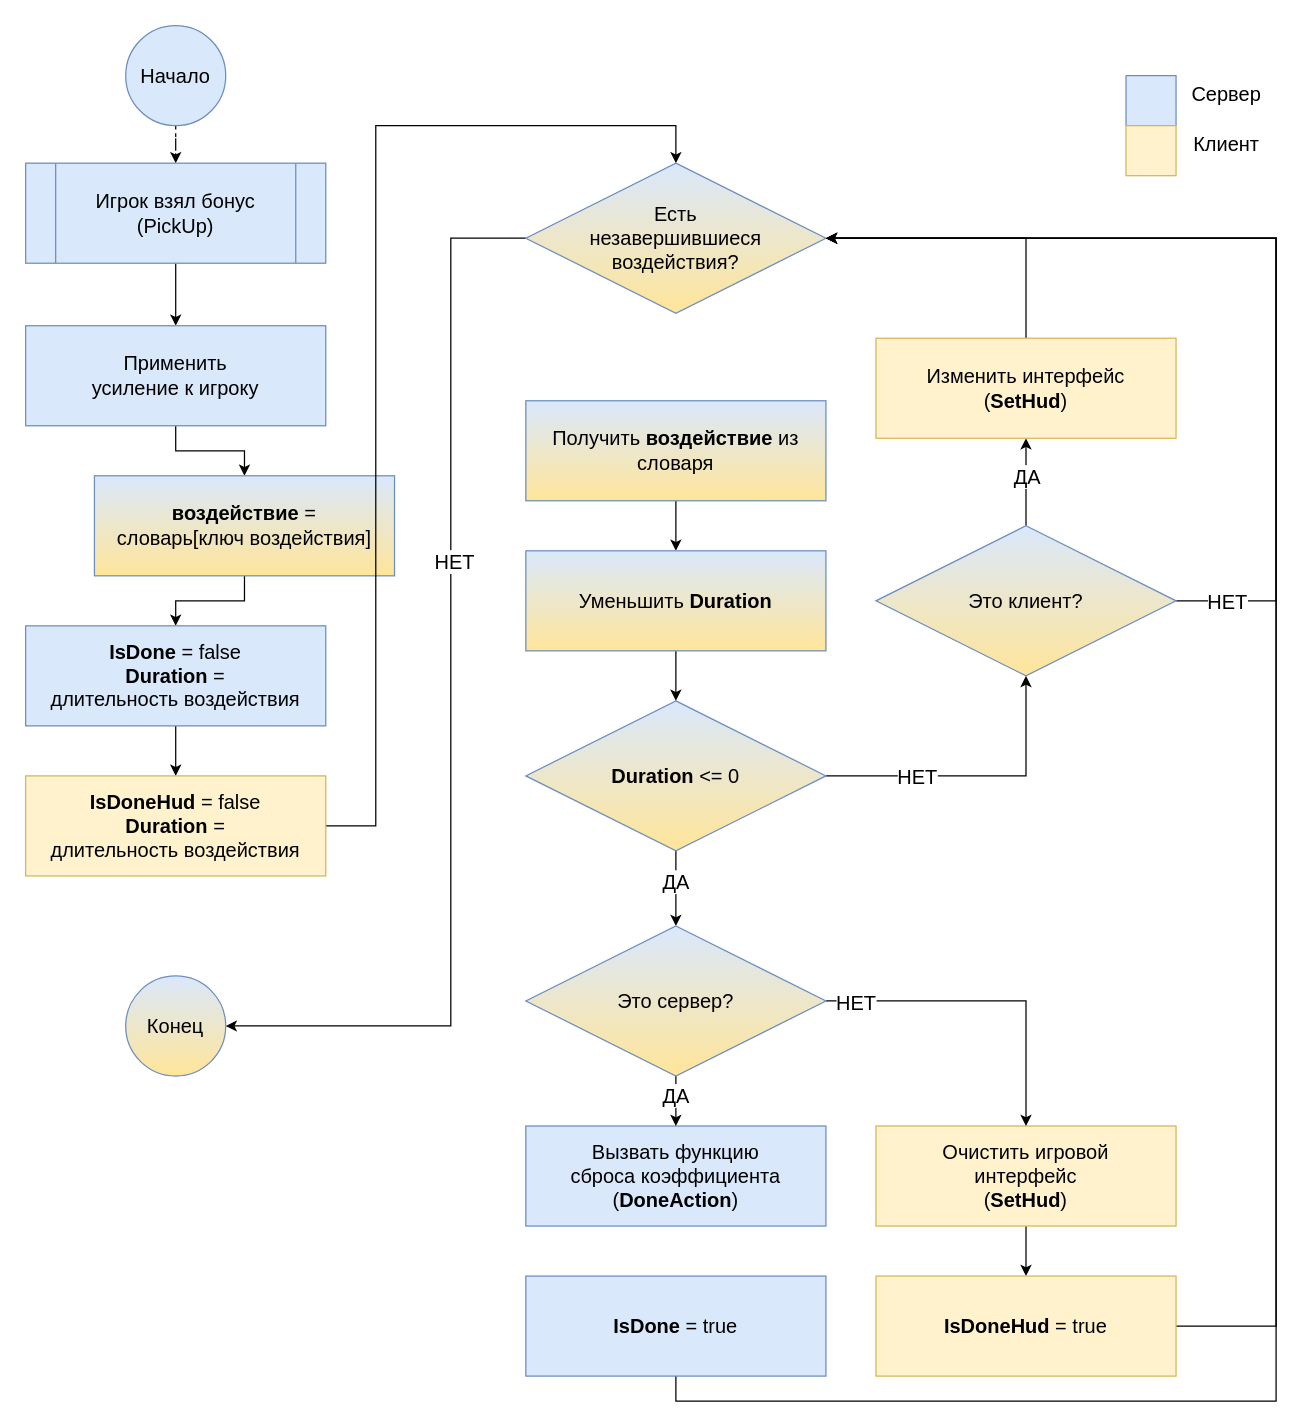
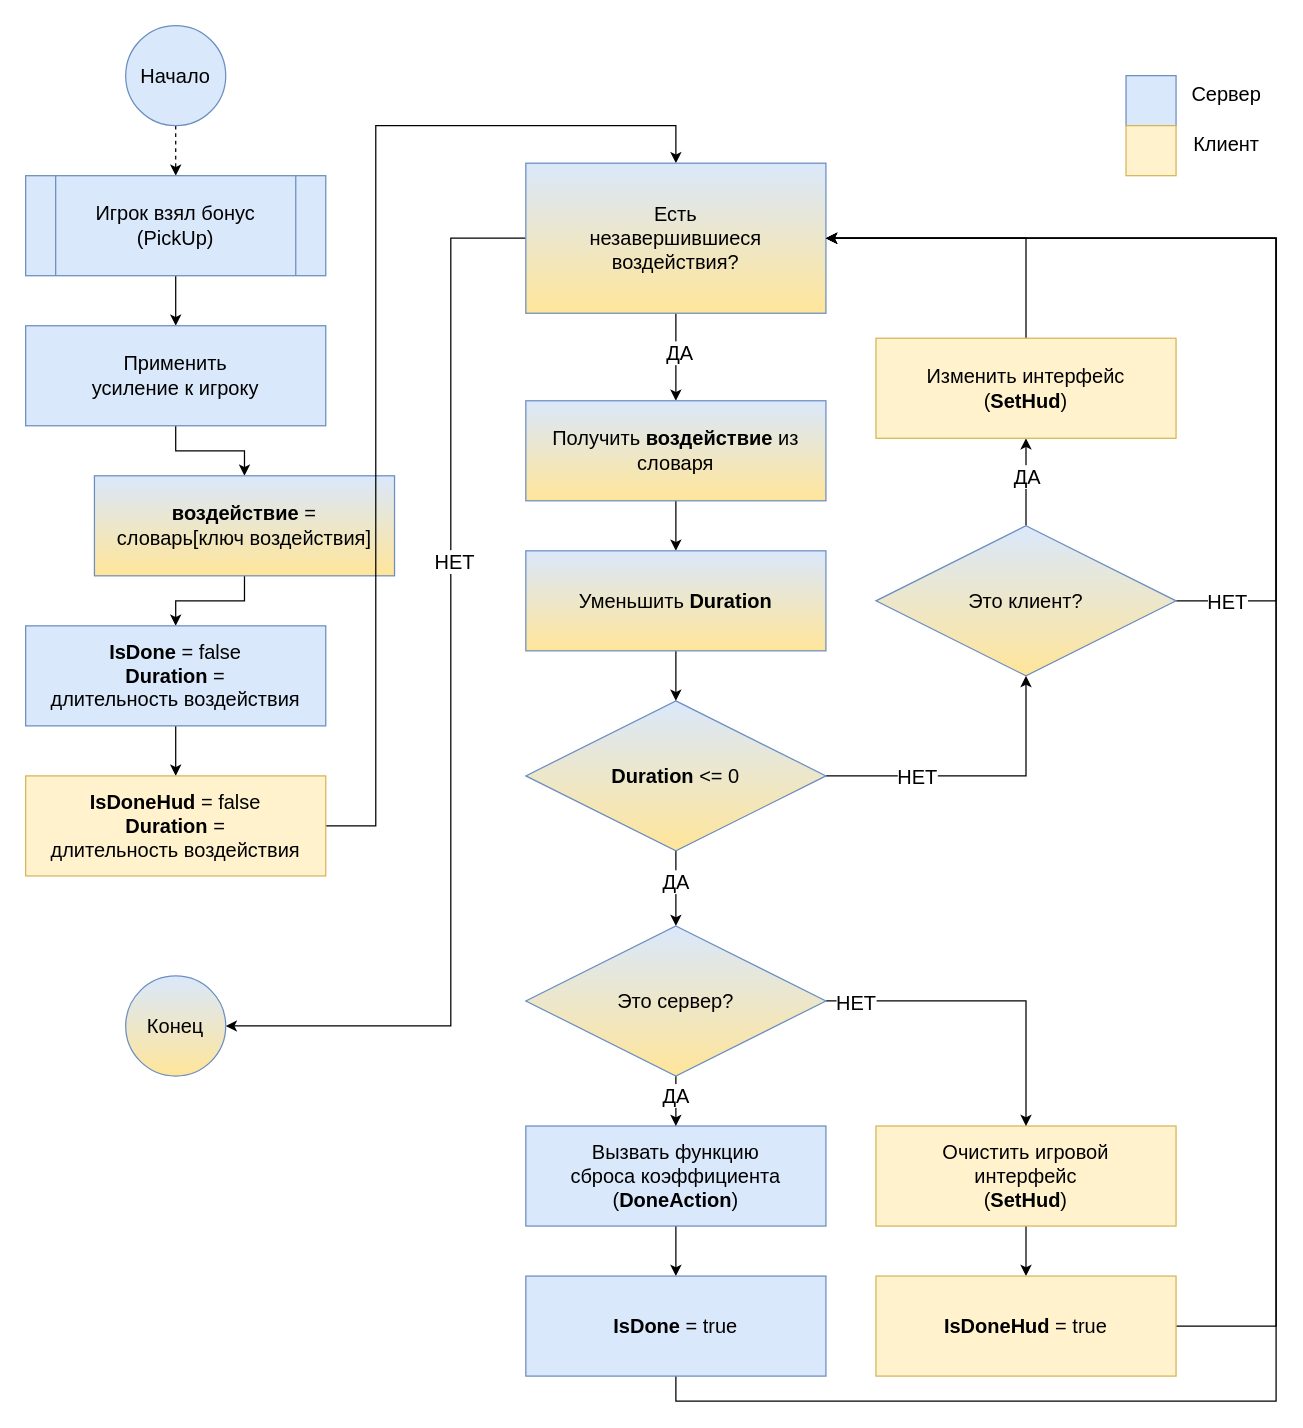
- <mxCell id="9" value="Игрок взял бонус&lt;br&gt;(PickUp)" style="shape=process;whiteSpace=wrap;html=1;backgroundOutline=1;fontSize=16;fillColor=#dae8fc;strokeColor=#6c8ebf;" vertex="1" parent="1"><mxGeometry x="20" y="130" width="240" height="80" as="geometry" /></mxCell>
+ <mxCell id="9" value="Игрок взял бонус&lt;br&gt;(PickUp)" style="shape=process;whiteSpace=wrap;html=1;backgroundOutline=1;fontSize=16;fillColor=#dae8fc;strokeColor=#6c8ebf;" vertex="1" parent="1"><mxGeometry x="20" y="140" width="240" height="80" as="geometry" /></mxCell>
- <mxCell id="22" value="Есть &lt;br&gt;незавершившиеся&lt;br&gt;воздействия?" style="rhombus;whiteSpace=wrap;html=1;fontSize=16;fillColor=#dae8fc;strokeColor=#6c8ebf;gradientColor=#FFE599;" vertex="1" parent="1"><mxGeometry x="420" y="130" width="240" height="120" as="geometry" /></mxCell>
+ <mxCell id="22" value="Есть &lt;br&gt;незавершившиеся&lt;br&gt;воздействия?" style="whiteSpace=wrap;html=1;fontSize=16;fillColor=#dae8fc;strokeColor=#6c8ebf;gradientColor=#FFE599;rounded=0;" vertex="1" parent="1"><mxGeometry x="420" y="130" width="240" height="120" as="geometry" /></mxCell>
+ <mxCell id="20" style="edgeStyle=orthogonalEdgeStyle;rounded=0;orthogonalLoop=1;jettySize=auto;html=1;fontSize=16;" edge="1" parent="1" source="22" target="34"><mxGeometry relative="1" as="geometry"><Array as="points"><mxPoint x="540" y="260" /><mxPoint x="540" y="260" /></Array></mxGeometry></mxCell>
+ <mxCell id="21" value="ДА" style="edgeLabel;html=1;align=center;verticalAlign=middle;resizable=0;points=[];fontSize=16;" vertex="1" connectable="0" parent="20"><mxGeometry x="-0.119" y="2" relative="1" as="geometry"><mxPoint as="offset" /></mxGeometry></mxCell>
+ <mxCell id="29" style="edgeStyle=orthogonalEdgeStyle;rounded=0;orthogonalLoop=1;jettySize=auto;html=1;fontSize=16;" edge="1" parent="1" source="30" target="43"><mxGeometry relative="1" as="geometry" /></mxCell>
